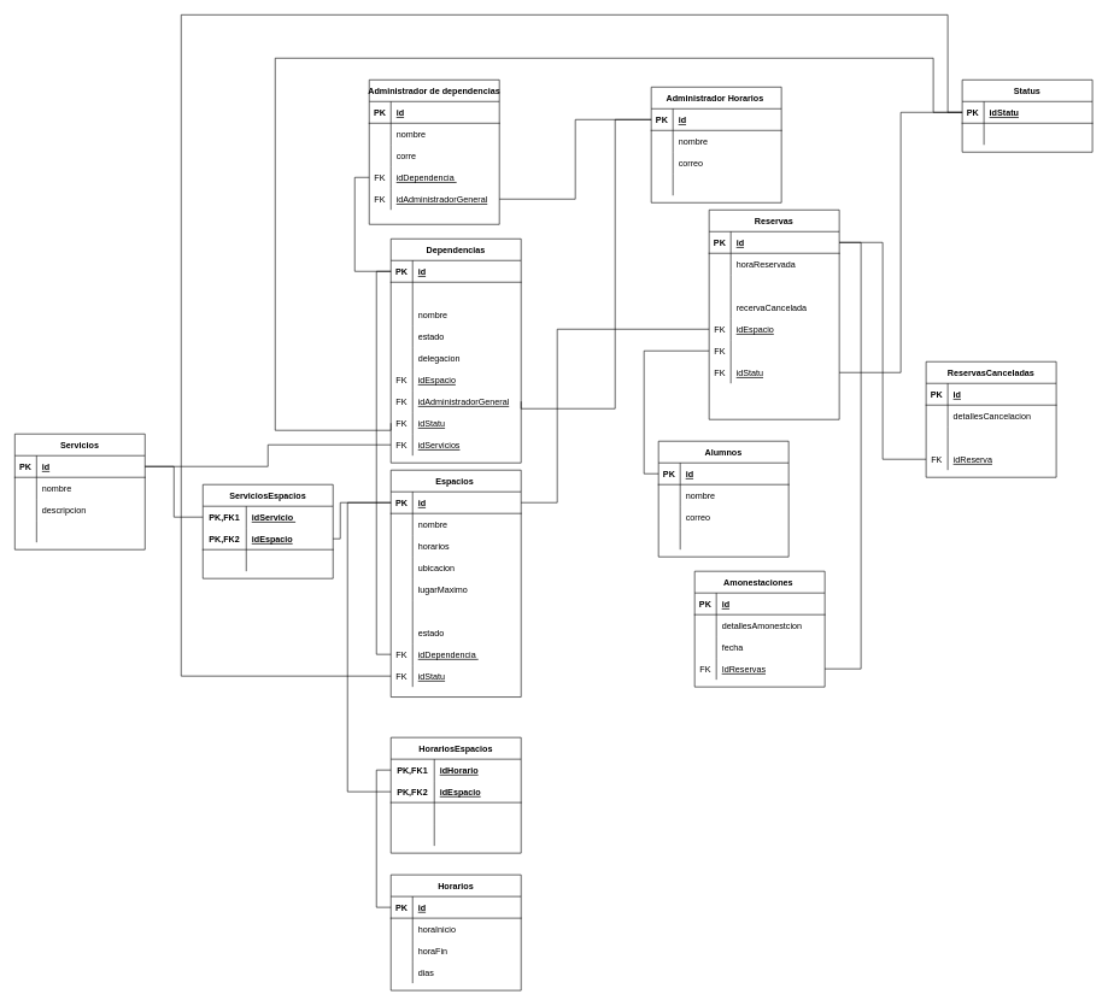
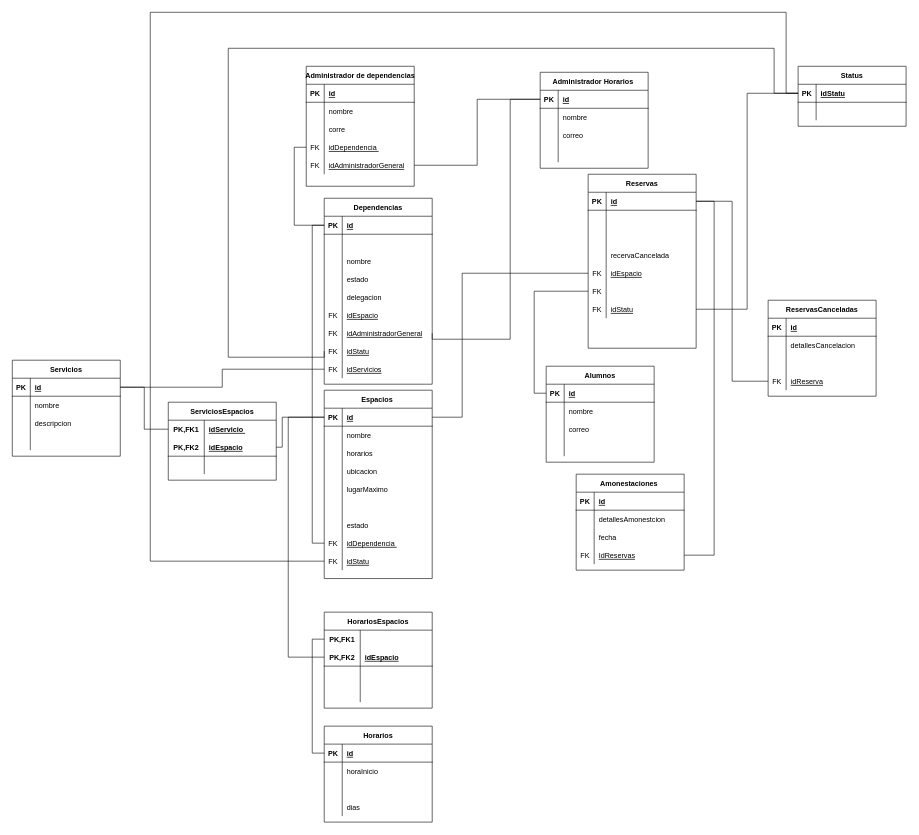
- <mxCell id="63" value="horaReservada" style="shape=partialRectangle;connectable=0;fillColor=none;top=0;left=0;bottom=0;right=0;align=left;spacingLeft=6;overflow=hidden;" parent="61" vertex="1"><mxGeometry x="30" width="150" height="30" as="geometry" /></mxCell>
- <mxCell id="179" value="idHorario" style="shape=partialRectangle;connectable=0;fillColor=none;top=0;left=0;bottom=0;right=0;align=left;spacingLeft=6;fontStyle=5;overflow=hidden;" parent="177" vertex="1"><mxGeometry x="60" width="120" height="30" as="geometry" /></mxCell>
- <mxCell id="168" value="horaFin" style="shape=partialRectangle;connectable=0;fillColor=none;top=0;left=0;bottom=0;right=0;align=left;spacingLeft=6;overflow=hidden;" parent="166" vertex="1"><mxGeometry x="30" width="150" height="30" as="geometry" /></mxCell>
